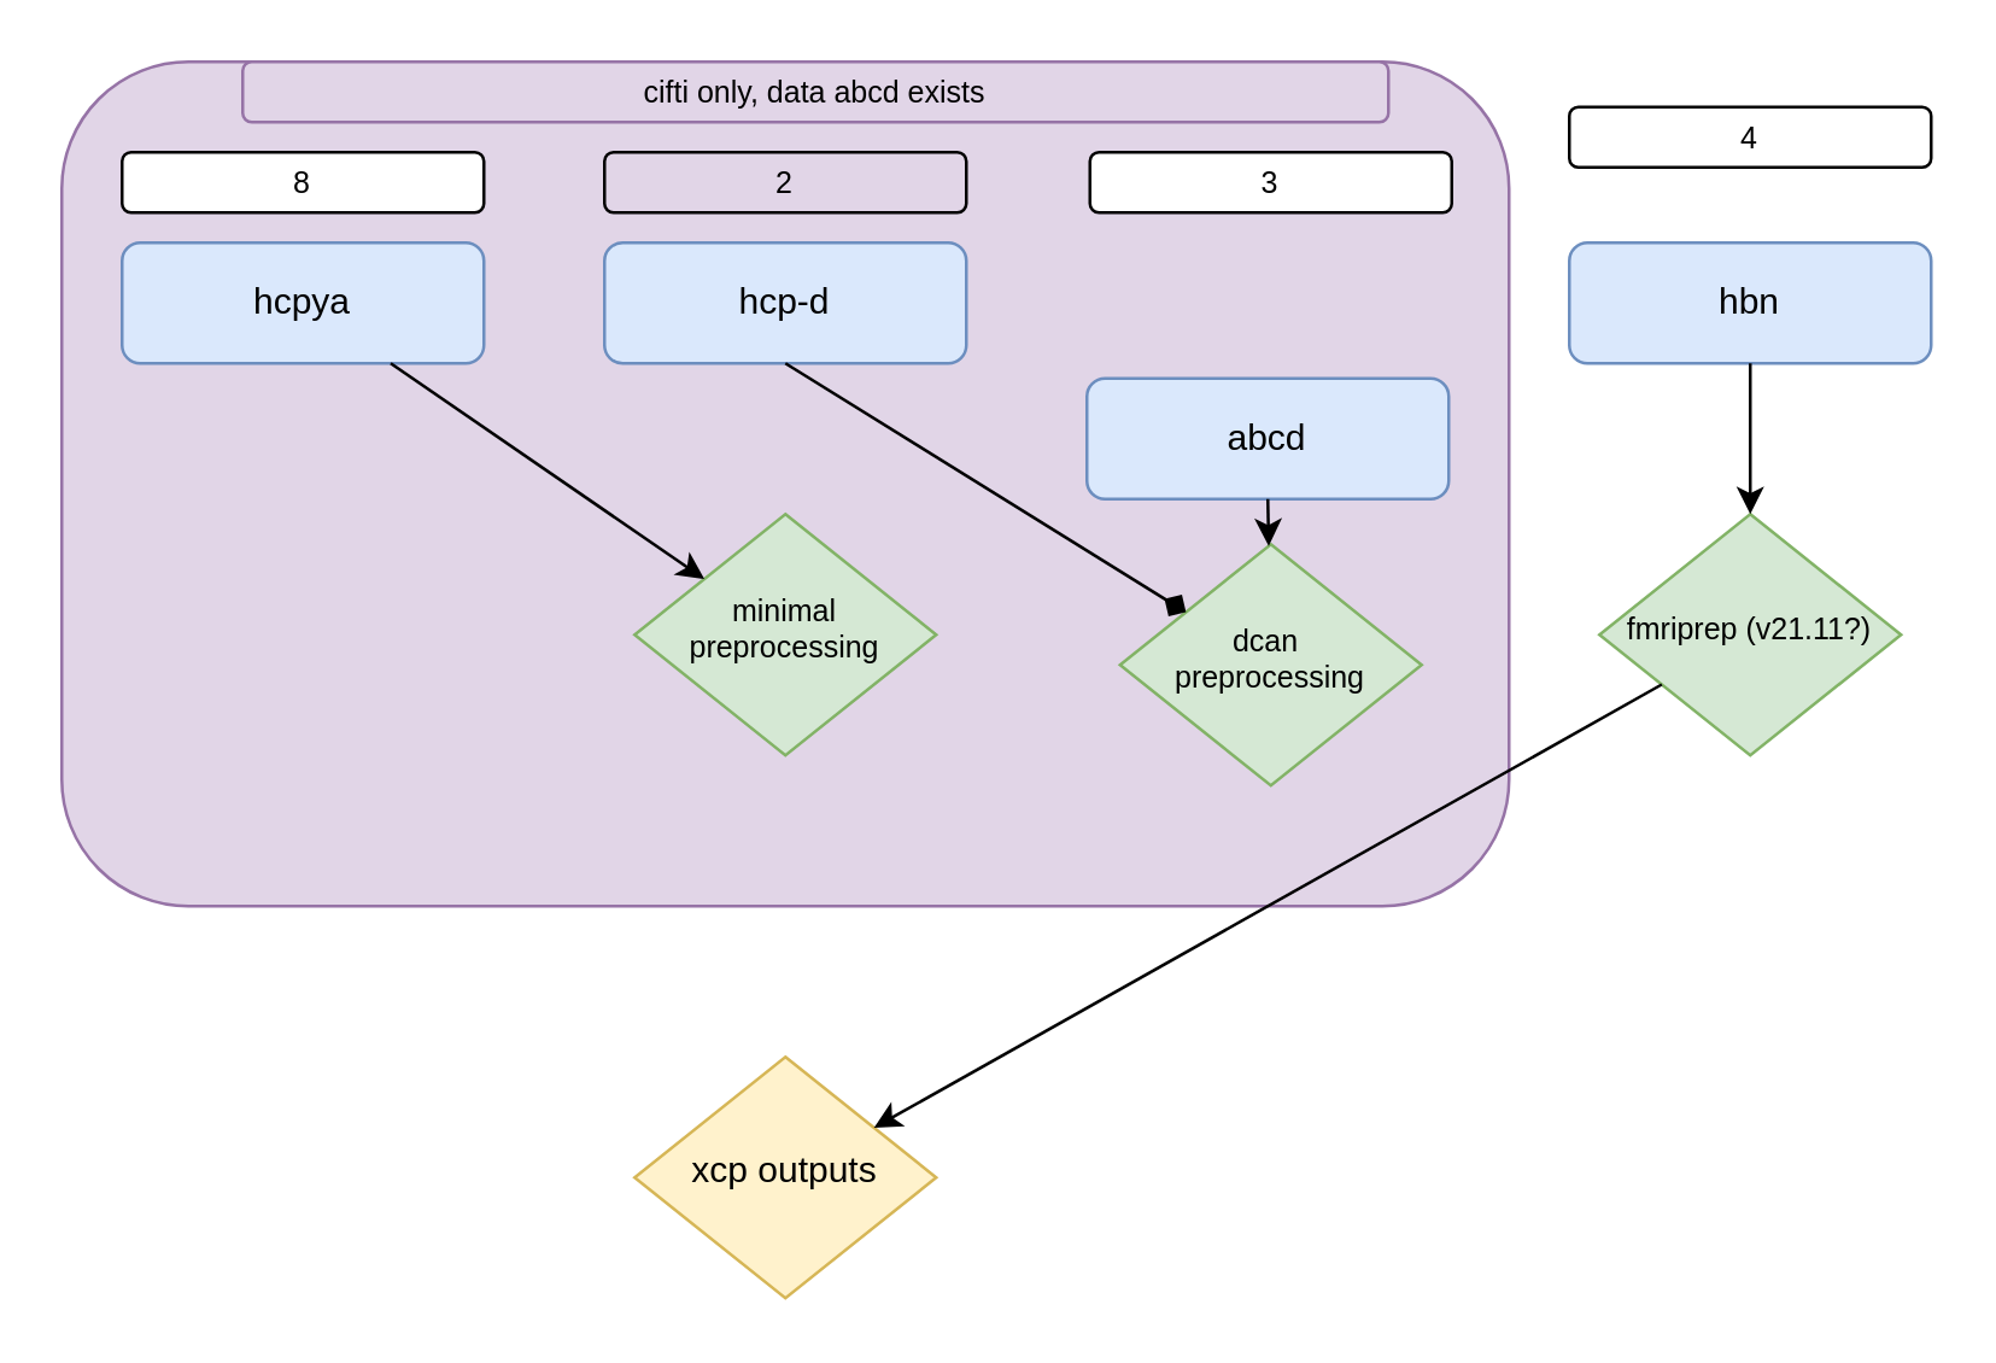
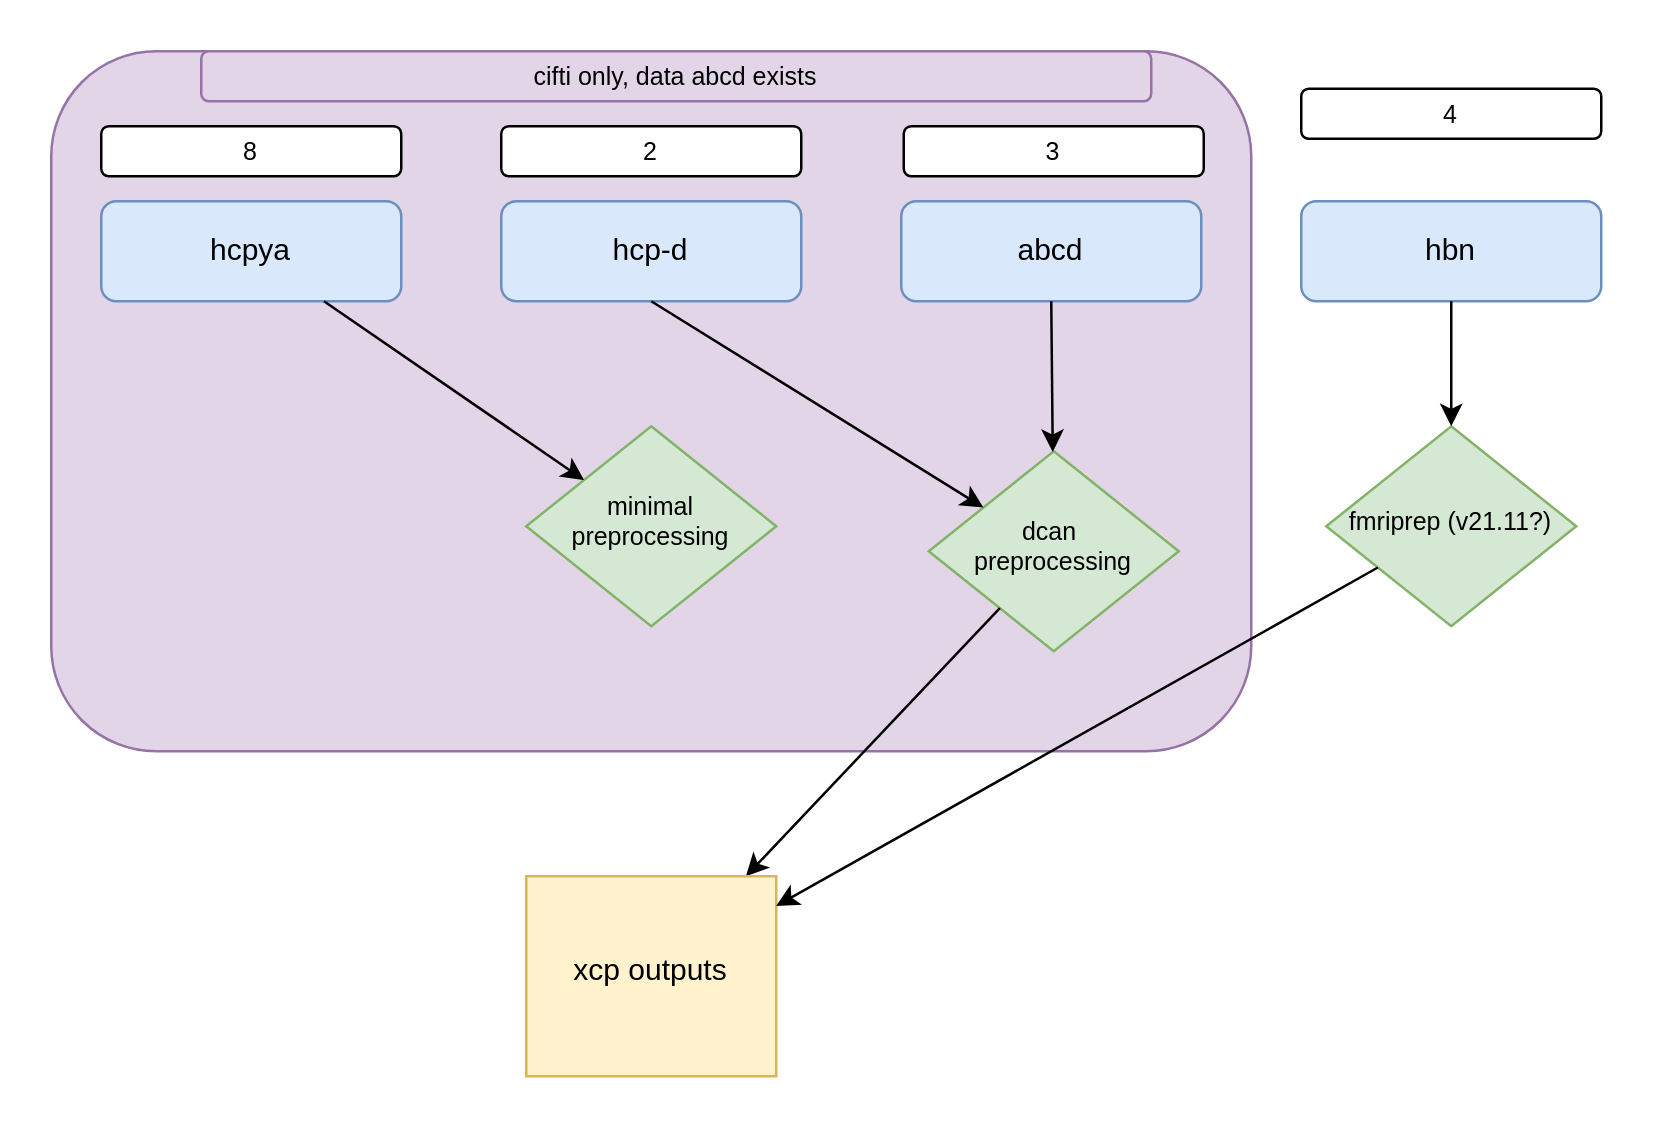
- <mxCell id="18" value="2" style="rounded=1;whiteSpace=wrap;html=1;fontSize=10;fillColor=#e1d5e7;" vertex="1" parent="1"><mxGeometry x="200" y="50" width="120" height="20" as="geometry" /></mxCell>
+ <mxCell id="18" value="2" style="rounded=1;whiteSpace=wrap;html=1;fontSize=10;" vertex="1" parent="1"><mxGeometry x="200" y="50" width="120" height="20" as="geometry" /></mxCell>
- <mxCell id="7" value="abcd" style="rounded=1;whiteSpace=wrap;html=1;fontSize=12;glass=0;strokeWidth=1;shadow=0;fillColor=#dae8fc;strokeColor=#6c8ebf;" vertex="1" parent="1"><mxGeometry x="360" y="125" width="120" height="40" as="geometry" /></mxCell>
+ <mxCell id="7" value="abcd" style="rounded=1;whiteSpace=wrap;html=1;fontSize=12;glass=0;strokeWidth=1;shadow=0;fillColor=#dae8fc;strokeColor=#6c8ebf;" vertex="1" parent="1"><mxGeometry x="360" y="80" width="120" height="40" as="geometry" /></mxCell>
- <mxCell id="11" value="" style="endArrow=diamond;html=1;rounded=0;exitX=0.5;exitY=1;exitDx=0;exitDy=0;" edge="1" parent="1" source="6" target="5"><mxGeometry width="50" height="50" relative="1" as="geometry"><mxPoint x="320" y="200" as="sourcePoint" /><mxPoint x="370" y="150" as="targetPoint" /></mxGeometry></mxCell>
+ <mxCell id="11" value="" style="endArrow=classic;html=1;rounded=0;exitX=0.5;exitY=1;exitDx=0;exitDy=0;" edge="1" parent="1" source="6" target="5"><mxGeometry width="50" height="50" relative="1" as="geometry"><mxPoint x="320" y="200" as="sourcePoint" /><mxPoint x="370" y="150" as="targetPoint" /></mxGeometry></mxCell>
+ <mxCell id="12" value="" style="endArrow=classic;html=1;rounded=0;" edge="1" parent="1" source="5" target="13"><mxGeometry width="50" height="50" relative="1" as="geometry"><mxPoint x="320" y="330" as="sourcePoint" /><mxPoint x="370" y="280" as="targetPoint" /></mxGeometry></mxCell>
- <mxCell id="13" value="xcp outputs" style="rhombus;whiteSpace=wrap;html=1;shadow=0;fontFamily=Helvetica;fontSize=12;align=center;strokeWidth=1;spacing=6;spacingTop=-4;fillColor=#fff2cc;strokeColor=#d6b656;" vertex="1" parent="1"><mxGeometry x="210" y="350" width="100" height="80" as="geometry" /></mxCell>
+ <mxCell id="13" value="xcp outputs" style="whiteSpace=wrap;html=1;shadow=0;fontFamily=Helvetica;fontSize=12;align=center;strokeWidth=1;spacing=6;spacingTop=-4;fillColor=#fff2cc;strokeColor=#d6b656;rounded=0;" vertex="1" parent="1"><mxGeometry x="210" y="350" width="100" height="80" as="geometry" /></mxCell>
